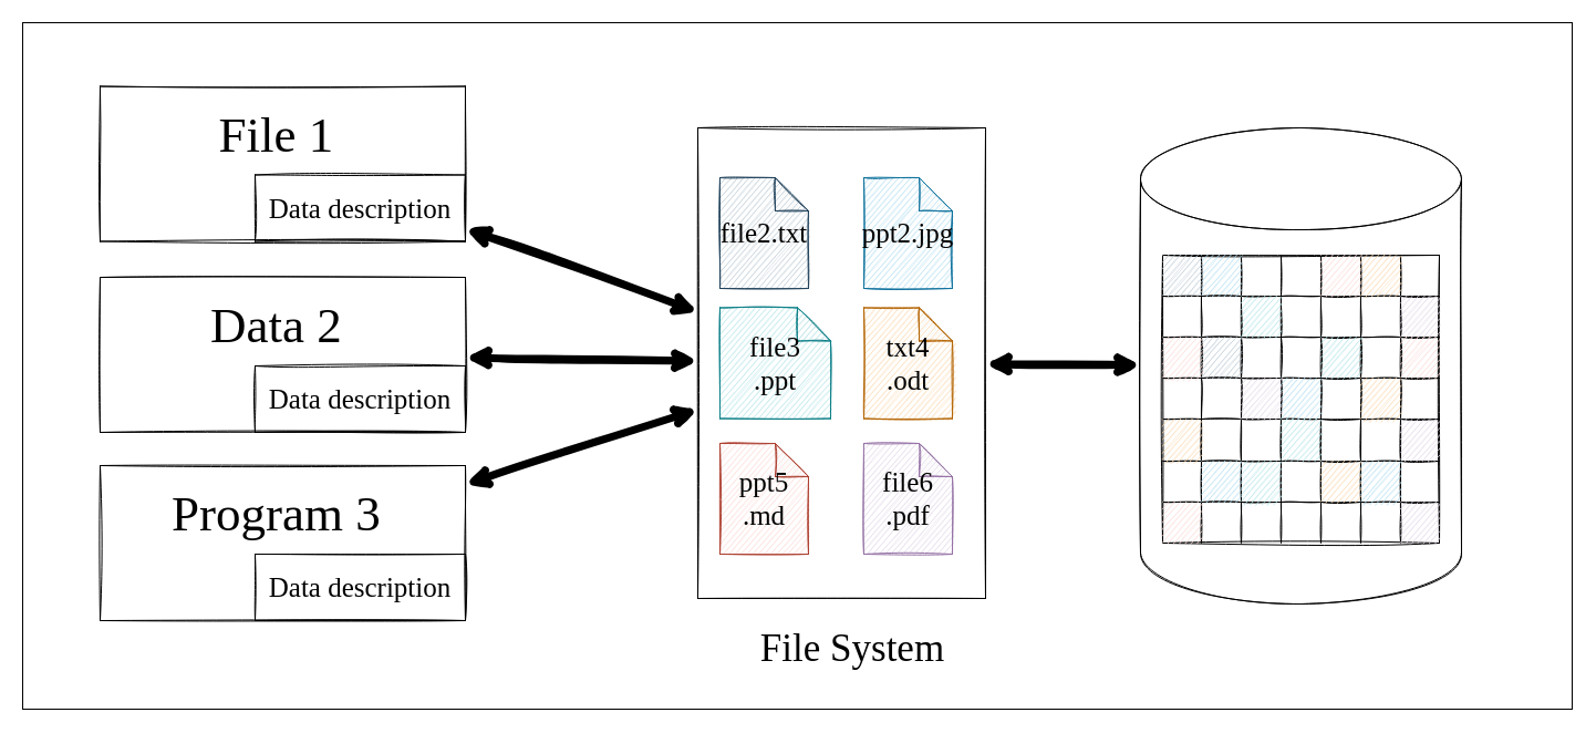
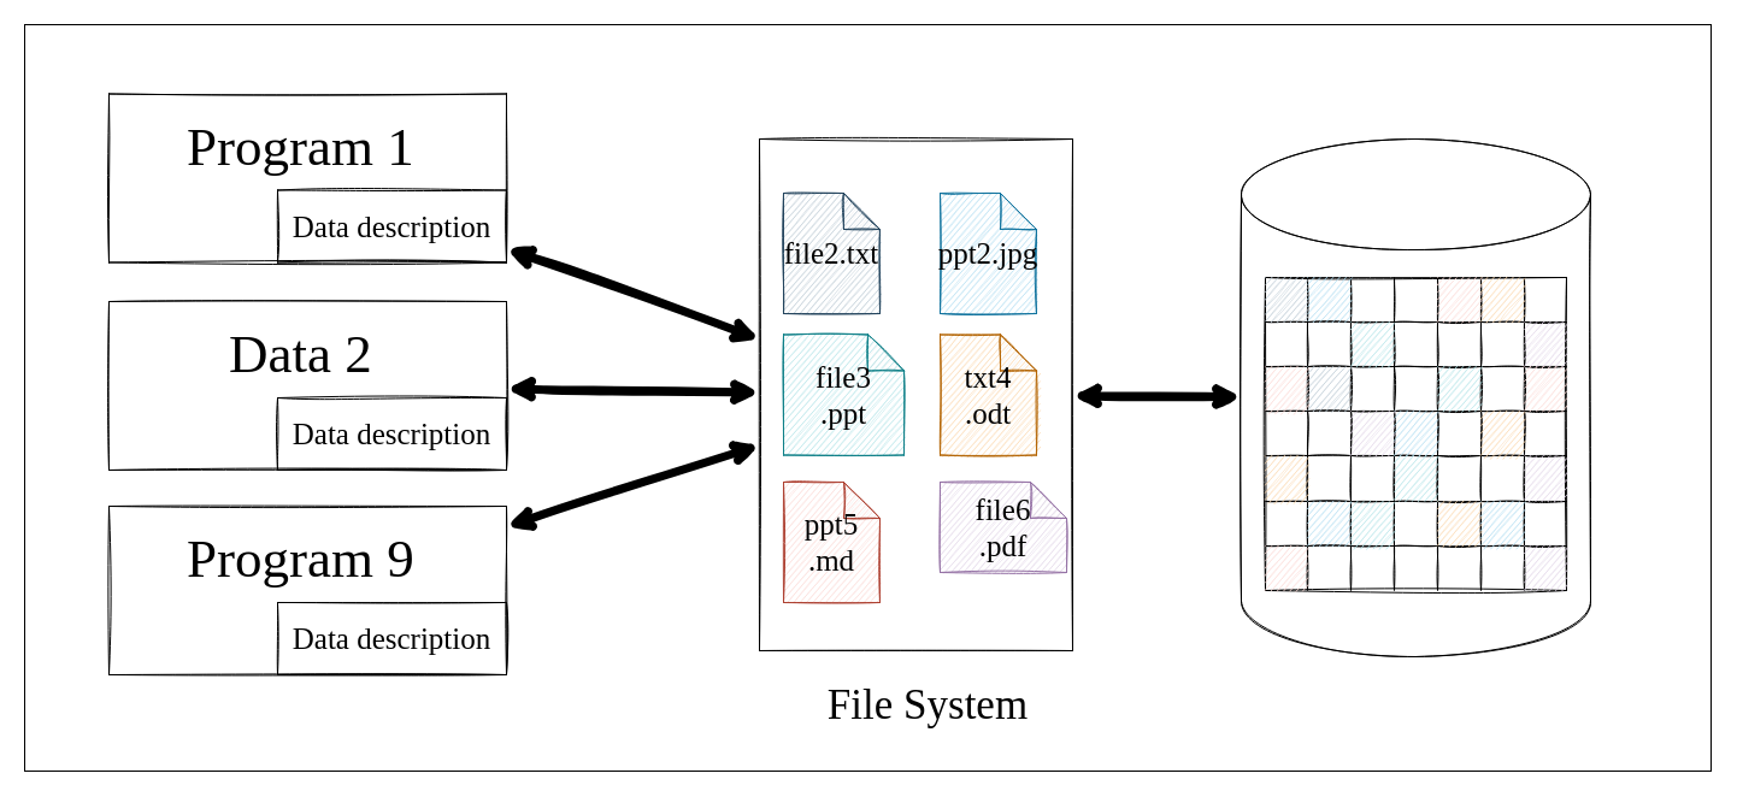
- <mxCell id="12" value="&lt;font style=&quot;font-size: 45px&quot;&gt;File 1&amp;nbsp;&lt;br&gt;&lt;br&gt;&lt;/font&gt;" style="rounded=0;whiteSpace=wrap;html=1;sketch=1;fillColor=none;fontFamily=Architects Daughter;FType=g;" vertex="1" parent="1"><mxGeometry x="90" y="77.5" width="330" height="140" as="geometry" /></mxCell>
+ <mxCell id="12" value="&lt;font style=&quot;font-size: 45px&quot;&gt;Program 1&amp;nbsp;&lt;br&gt;&lt;br&gt;&lt;/font&gt;" style="rounded=0;whiteSpace=wrap;html=1;sketch=1;fillColor=none;fontFamily=Architects Daughter;FType=g;" vertex="1" parent="1"><mxGeometry x="90" y="77.5" width="330" height="140" as="geometry" /></mxCell>
- <mxCell id="10" value="&lt;font style=&quot;font-size: 25px&quot; face=&quot;Architects Daughter&quot;&gt;file6&lt;br&gt;.pdf&lt;/font&gt;" style="shape=note;whiteSpace=wrap;html=1;backgroundOutline=1;darkOpacity=0.05;fillColor=#e1d5e7;strokeColor=#9673a6;sketch=1;" vertex="1" parent="1"><mxGeometry x="780" y="400" width="80" height="100" as="geometry" /></mxCell>
+ <mxCell id="10" value="&lt;font style=&quot;font-size: 25px&quot; face=&quot;Architects Daughter&quot;&gt;file6&lt;br&gt;.pdf&lt;/font&gt;" style="shape=note;whiteSpace=wrap;html=1;backgroundOutline=1;darkOpacity=0.05;fillColor=#e1d5e7;strokeColor=#9673a6;sketch=1;" vertex="1" parent="1"><mxGeometry x="780" y="400" width="105" height="75" as="geometry" /></mxCell>
- <mxCell id="16" value="&lt;font style=&quot;font-size: 45px&quot;&gt;Program 3&amp;nbsp;&lt;br&gt;&lt;br&gt;&lt;/font&gt;" style="rounded=0;whiteSpace=wrap;html=1;sketch=1;fillColor=none;fontFamily=Architects Daughter;FType=g;" vertex="1" parent="1"><mxGeometry x="90" y="420" width="330" height="140" as="geometry" /></mxCell>
+ <mxCell id="16" value="&lt;font style=&quot;font-size: 45px&quot;&gt;Program 9&amp;nbsp;&lt;br&gt;&lt;br&gt;&lt;/font&gt;" style="rounded=0;whiteSpace=wrap;html=1;sketch=1;fillColor=none;fontFamily=Architects Daughter;FType=g;" vertex="1" parent="1"><mxGeometry x="90" y="420" width="330" height="140" as="geometry" /></mxCell>
